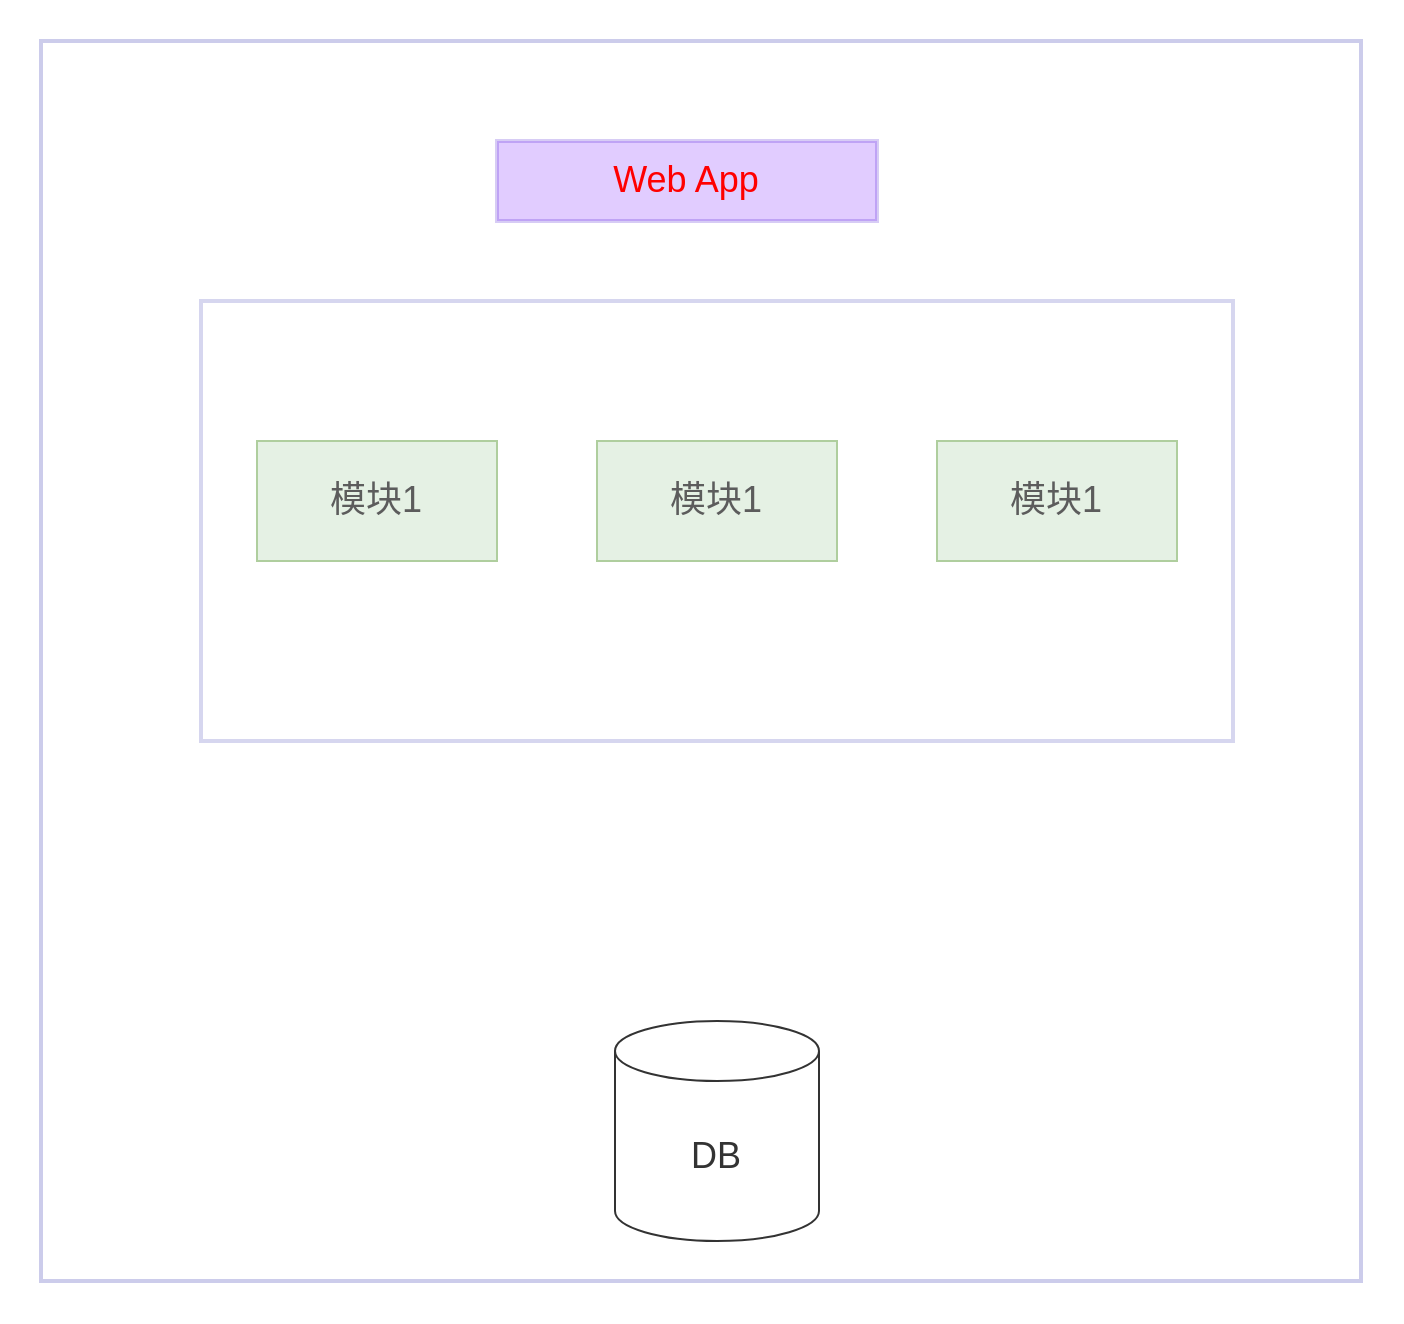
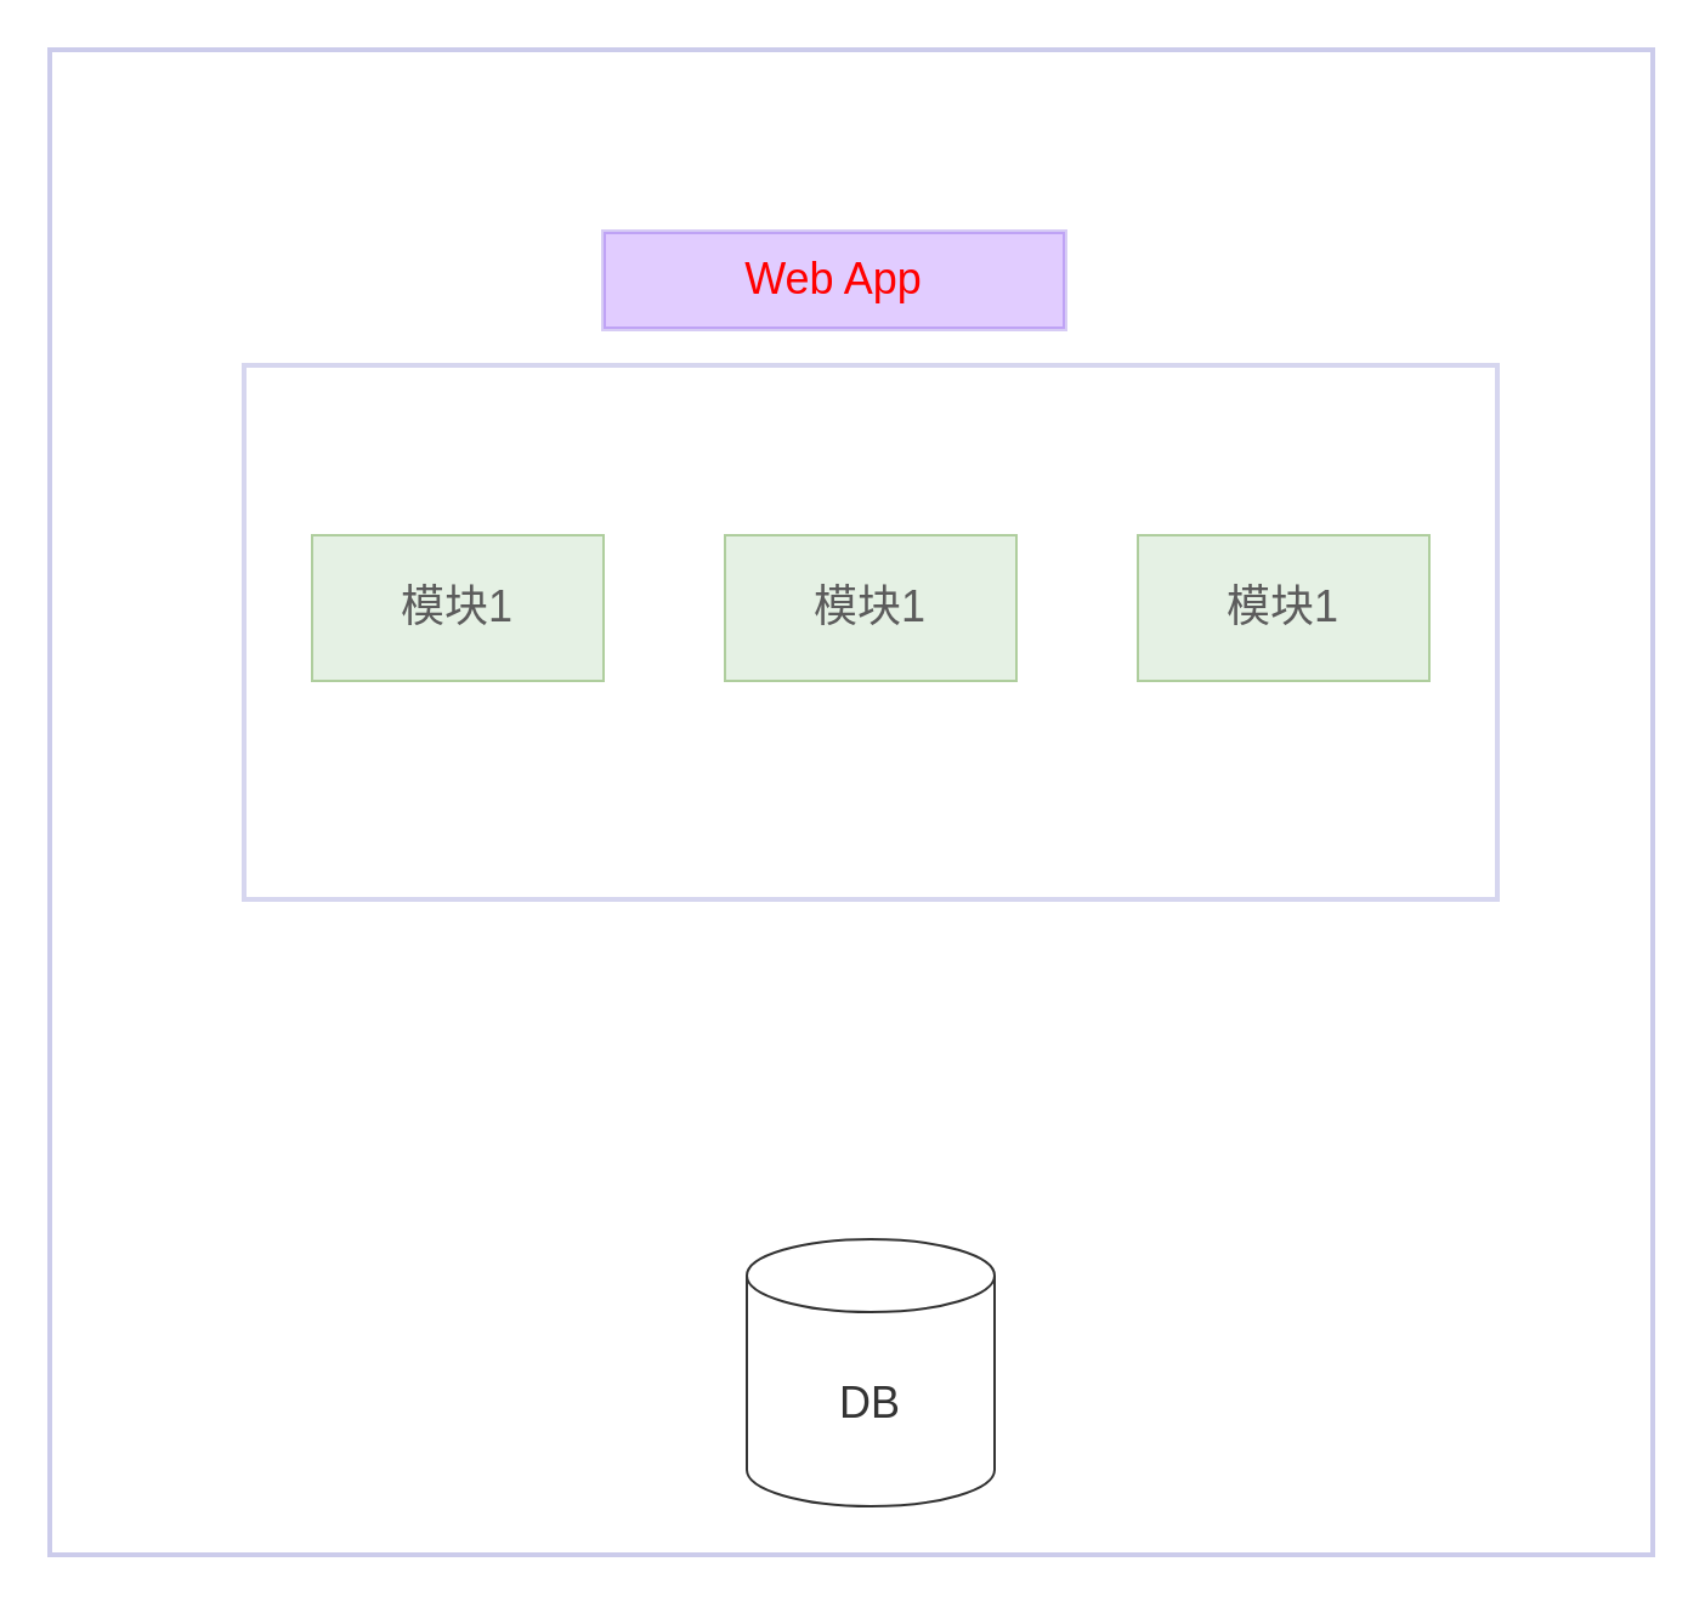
- <mxCell id="8" value="&lt;span style=&quot;font-size: 18px&quot;&gt;&lt;font color=&quot;#ff0000&quot;&gt;Web App&lt;/font&gt;&lt;/span&gt;" style="rounded=0;whiteSpace=wrap;html=1;strokeColor=#3700CC;strokeWidth=2;opacity=20;fillColor=#6a00ff;fontColor=#ffffff;" vertex="1" parent="1"><mxGeometry x="248" y="70" width="190" height="40" as="geometry" /></mxCell>
+ <mxCell id="8" value="&lt;span style=&quot;font-size: 18px&quot;&gt;&lt;font color=&quot;#ff0000&quot;&gt;Web App&lt;/font&gt;&lt;/span&gt;" style="rounded=0;whiteSpace=wrap;html=1;strokeColor=#3700CC;strokeWidth=2;opacity=20;fillColor=#6a00ff;fontColor=#ffffff;" vertex="1" parent="1"><mxGeometry x="248" y="95" width="190" height="40" as="geometry" /></mxCell>
